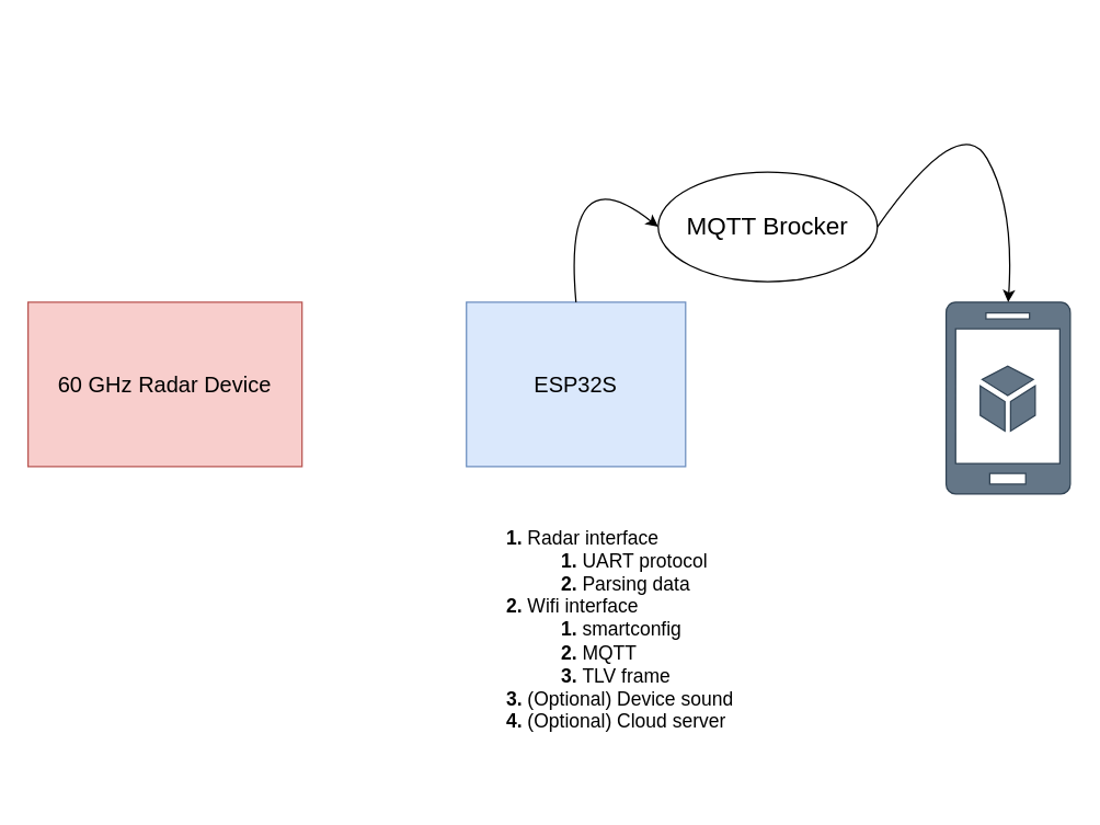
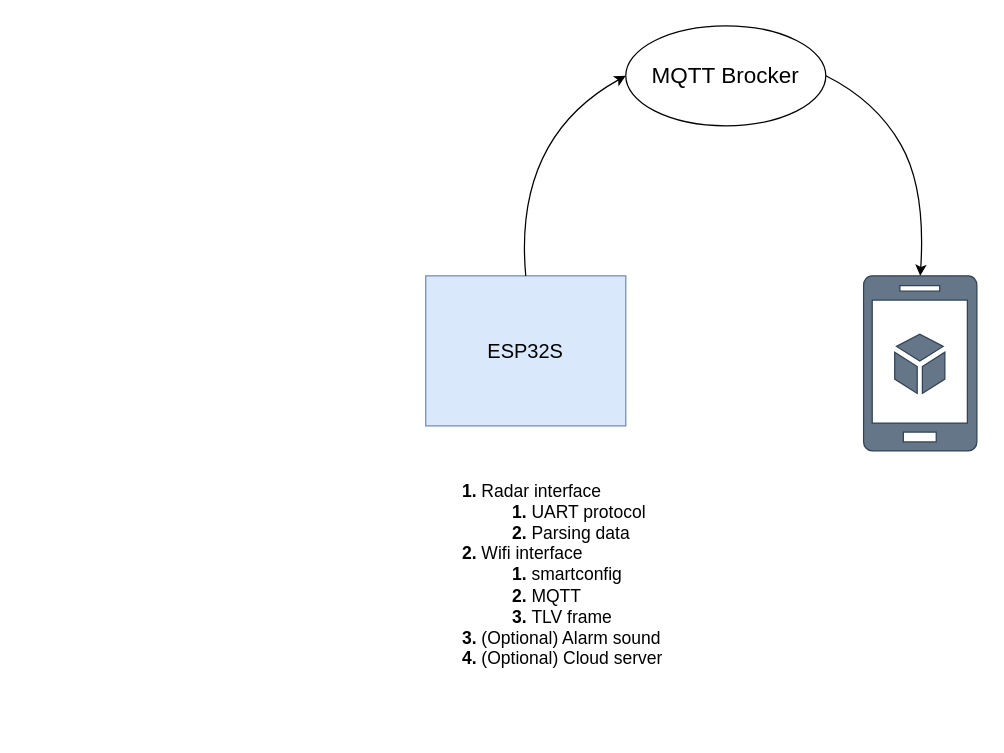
- <mxCell id="6" value="&lt;font style=&quot;font-size: 18px&quot;&gt;MQTT Brocker&lt;/font&gt;" style="ellipse;whiteSpace=wrap;html=1;" vertex="1" parent="1"><mxGeometry x="480" y="125" width="160" height="80" as="geometry" /></mxCell>
+ <mxCell id="6" value="&lt;font style=&quot;font-size: 18px&quot;&gt;MQTT Brocker&lt;/font&gt;" style="ellipse;whiteSpace=wrap;html=1;" vertex="1" parent="1"><mxGeometry x="500" y="20" width="160" height="80" as="geometry" /></mxCell>
- <mxCell id="2" value="&lt;font style=&quot;font-size: 16px&quot;&gt;60 GHz Radar Device&lt;/font&gt;" style="rounded=0;whiteSpace=wrap;html=1;fillColor=#f8cecc;strokeColor=#b85450;" parent="1" vertex="1"><mxGeometry x="20" y="220" width="200" height="120" as="geometry" /></mxCell>
- <mxCell id="5" value="&lt;h1 style=&quot;font-size: 14px&quot;&gt;&lt;ol&gt;&lt;li&gt;&lt;span style=&quot;font-weight: normal&quot;&gt;Radar interface&lt;/span&gt;&lt;/li&gt;&lt;ol&gt;&lt;li&gt;&lt;span style=&quot;font-weight: normal&quot;&gt;UART protocol&lt;/span&gt;&lt;/li&gt;&lt;li&gt;&lt;span style=&quot;font-weight: normal&quot;&gt;Parsing data&lt;/span&gt;&lt;/li&gt;&lt;/ol&gt;&lt;li&gt;&lt;span style=&quot;font-weight: normal&quot;&gt;Wifi interface&lt;/span&gt;&lt;/li&gt;&lt;ol&gt;&lt;li&gt;&lt;span style=&quot;font-weight: normal&quot;&gt;smartconfig&lt;/span&gt;&lt;/li&gt;&lt;li&gt;&lt;span style=&quot;font-weight: normal&quot;&gt;MQTT&lt;/span&gt;&lt;/li&gt;&lt;li&gt;&lt;span style=&quot;font-weight: normal&quot;&gt;TLV frame&lt;/span&gt;&lt;/li&gt;&lt;/ol&gt;&lt;li&gt;&lt;span style=&quot;font-weight: normal&quot;&gt;(Optional) Device sound&lt;/span&gt;&lt;/li&gt;&lt;li&gt;&lt;span style=&quot;font-weight: normal&quot;&gt;(Optional) Cloud server&lt;/span&gt;&lt;/li&gt;&lt;/ol&gt;&lt;/h1&gt;" style="text;html=1;strokeColor=none;fillColor=none;spacing=5;spacingTop=-20;whiteSpace=wrap;overflow=hidden;rounded=0;fontSize=16;" parent="1" vertex="1"><mxGeometry x="340" y="380" width="240" height="200" as="geometry" /></mxCell>
+ <mxCell id="5" value="&lt;h1 style=&quot;font-size: 14px&quot;&gt;&lt;ol&gt;&lt;li&gt;&lt;span style=&quot;font-weight: normal&quot;&gt;Radar interface&lt;/span&gt;&lt;/li&gt;&lt;ol&gt;&lt;li&gt;&lt;span style=&quot;font-weight: normal&quot;&gt;UART protocol&lt;/span&gt;&lt;/li&gt;&lt;li&gt;&lt;span style=&quot;font-weight: normal&quot;&gt;Parsing data&lt;/span&gt;&lt;/li&gt;&lt;/ol&gt;&lt;li&gt;&lt;span style=&quot;font-weight: normal&quot;&gt;Wifi interface&lt;/span&gt;&lt;/li&gt;&lt;ol&gt;&lt;li&gt;&lt;span style=&quot;font-weight: normal&quot;&gt;smartconfig&lt;/span&gt;&lt;/li&gt;&lt;li&gt;&lt;span style=&quot;font-weight: normal&quot;&gt;MQTT&lt;/span&gt;&lt;/li&gt;&lt;li&gt;&lt;span style=&quot;font-weight: normal&quot;&gt;TLV frame&lt;/span&gt;&lt;/li&gt;&lt;/ol&gt;&lt;li&gt;&lt;span style=&quot;font-weight: normal&quot;&gt;(Optional) Alarm sound&lt;/span&gt;&lt;/li&gt;&lt;li&gt;&lt;span style=&quot;font-weight: normal&quot;&gt;(Optional) Cloud server&lt;/span&gt;&lt;/li&gt;&lt;/ol&gt;&lt;/h1&gt;" style="text;html=1;strokeColor=none;fillColor=none;spacing=5;spacingTop=-20;whiteSpace=wrap;overflow=hidden;rounded=0;fontSize=16;" parent="1" vertex="1"><mxGeometry x="340" y="380" width="240" height="200" as="geometry" /></mxCell>
